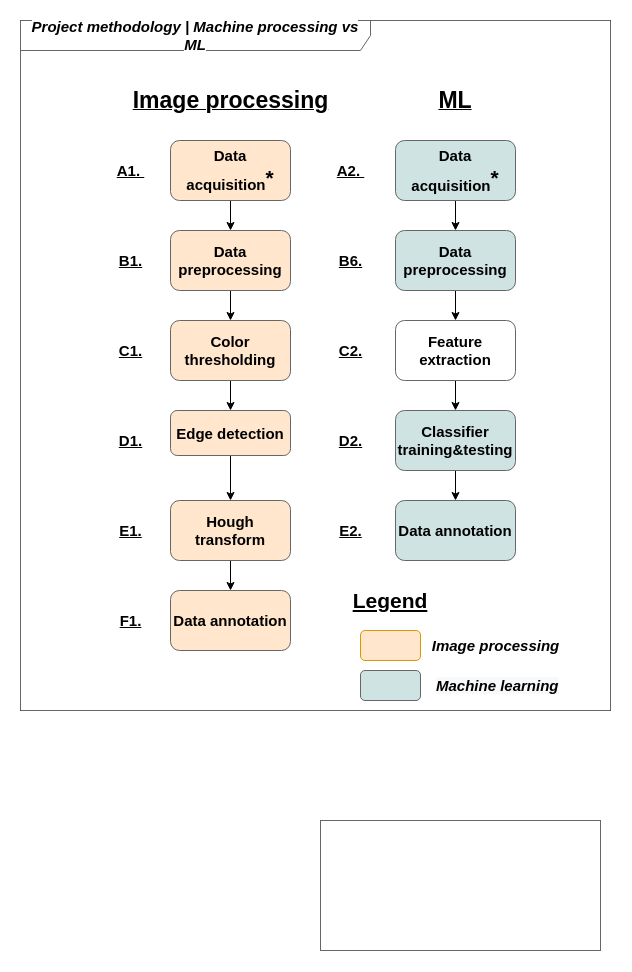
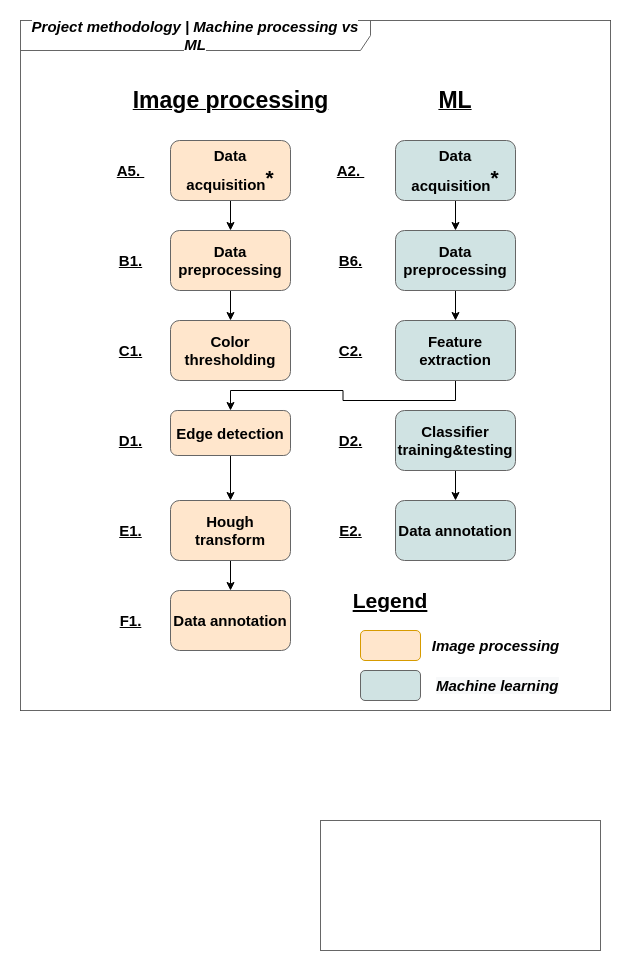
- <mxCell id="26" value="&lt;b&gt;&lt;u&gt;A1.&amp;nbsp;&lt;/u&gt;&lt;/b&gt;" style="text;html=1;align=center;verticalAlign=middle;resizable=0;points=[];autosize=1;fontSize=15;" vertex="1" parent="1"><mxGeometry x="110" y="160" width="40" height="20" as="geometry" /></mxCell>
+ <mxCell id="26" value="&lt;b&gt;&lt;u&gt;A5.&amp;nbsp;&lt;/u&gt;&lt;/b&gt;" style="text;html=1;align=center;verticalAlign=middle;resizable=0;points=[];autosize=1;fontSize=15;" vertex="1" parent="1"><mxGeometry x="110" y="160" width="40" height="20" as="geometry" /></mxCell>
- <mxCell id="16" value="Feature extraction" style="whiteSpace=wrap;html=1;rounded=1;fontSize=15;fontStyle=1;fillColor=#ffffff;strokeColor=#666666;" vertex="1" parent="1"><mxGeometry x="395" y="320" width="120" height="60" as="geometry" /></mxCell>
+ <mxCell id="16" value="Feature extraction" style="whiteSpace=wrap;html=1;rounded=1;fontSize=15;fontStyle=1;fillColor=#d0e3e3;strokeColor=#666666;" vertex="1" parent="1"><mxGeometry x="395" y="320" width="120" height="60" as="geometry" /></mxCell>
- <mxCell id="7" value="" style="edgeStyle=orthogonalEdgeStyle;rounded=0;orthogonalLoop=1;jettySize=auto;html=1;entryX=0.5;entryY=0;entryDx=0;entryDy=0;" parent="1" source="8" target="20" edge="1"><mxGeometry relative="1" as="geometry"><mxPoint x="230" y="430" as="targetPoint" /></mxGeometry></mxCell>
- <mxCell id="15" style="edgeStyle=orthogonalEdgeStyle;rounded=0;orthogonalLoop=1;jettySize=auto;html=1;exitX=0.5;exitY=1;exitDx=0;exitDy=0;entryX=0.5;entryY=0;entryDx=0;entryDy=0;fontSize=15;" edge="1" parent="1" source="16" target="18"><mxGeometry relative="1" as="geometry" /></mxCell>
+ <mxCell id="15" style="edgeStyle=orthogonalEdgeStyle;rounded=0;orthogonalLoop=1;jettySize=auto;html=1;exitX=0.5;exitY=1;exitDx=0;exitDy=0;fontSize=15;" edge="1" parent="1" source="16" target="20"><mxGeometry relative="1" as="geometry" /></mxCell>
